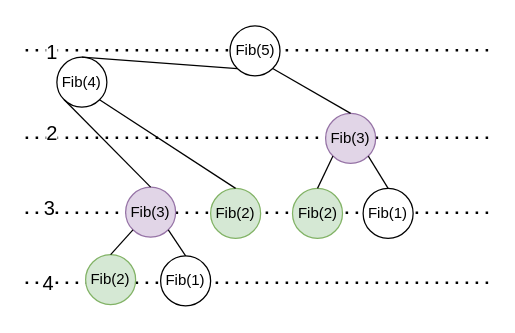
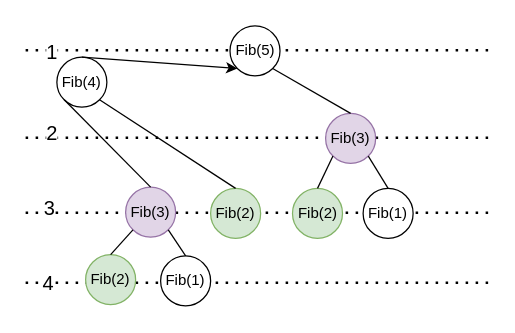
- <mxCell id="22" value="" style="endArrow=none;html=1;exitX=0.5;exitY=0;exitDx=0;exitDy=0;entryX=0;entryY=1;entryDx=0;entryDy=0;" edge="1" parent="1" source="11" target="10"><mxGeometry width="50" height="50" relative="1" as="geometry"><mxPoint x="250" y="280" as="sourcePoint" /><mxPoint x="300" y="230" as="targetPoint" /></mxGeometry></mxCell>
+ <mxCell id="22" value="" style="endArrow=classic;html=1;exitX=0.5;exitY=0;exitDx=0;exitDy=0;entryX=0;entryY=1;entryDx=0;entryDy=0;" edge="1" parent="1" source="11" target="10"><mxGeometry width="50" height="50" relative="1" as="geometry"><mxPoint x="250" y="280" as="sourcePoint" /><mxPoint x="300" y="230" as="targetPoint" /></mxGeometry></mxCell>
